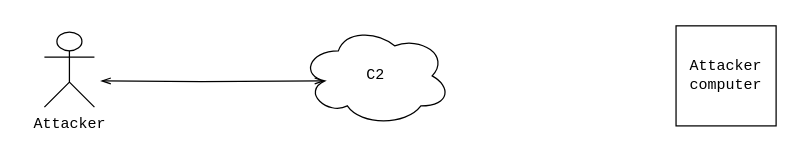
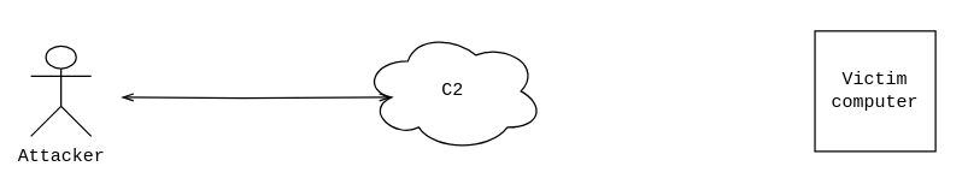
- <mxCell id="3" value="Attacker" style="shape=umlActor;verticalLabelPosition=bottom;verticalAlign=top;html=1;outlineConnect=0;fontFamily=Courier New;" parent="1" vertex="1"><mxGeometry x="35" y="25" width="40" height="60" as="geometry" /></mxCell>
+ <mxCell id="3" value="Attacker" style="shape=umlActor;verticalLabelPosition=bottom;verticalAlign=top;html=1;outlineConnect=0;fontFamily=Courier New;" parent="1" vertex="1"><mxGeometry x="20" y="30" width="40" height="60" as="geometry" /></mxCell>
- <mxCell id="5" value="Attacker&lt;br&gt;computer" style="whiteSpace=wrap;html=1;aspect=fixed;fontFamily=Courier New;" parent="1" vertex="1"><mxGeometry x="540" y="20" width="80" height="80" as="geometry" /></mxCell>
+ <mxCell id="5" value="Victim&lt;br&gt;computer" style="whiteSpace=wrap;html=1;aspect=fixed;fontFamily=Courier New;" parent="1" vertex="1"><mxGeometry x="540" y="20" width="80" height="80" as="geometry" /></mxCell>
